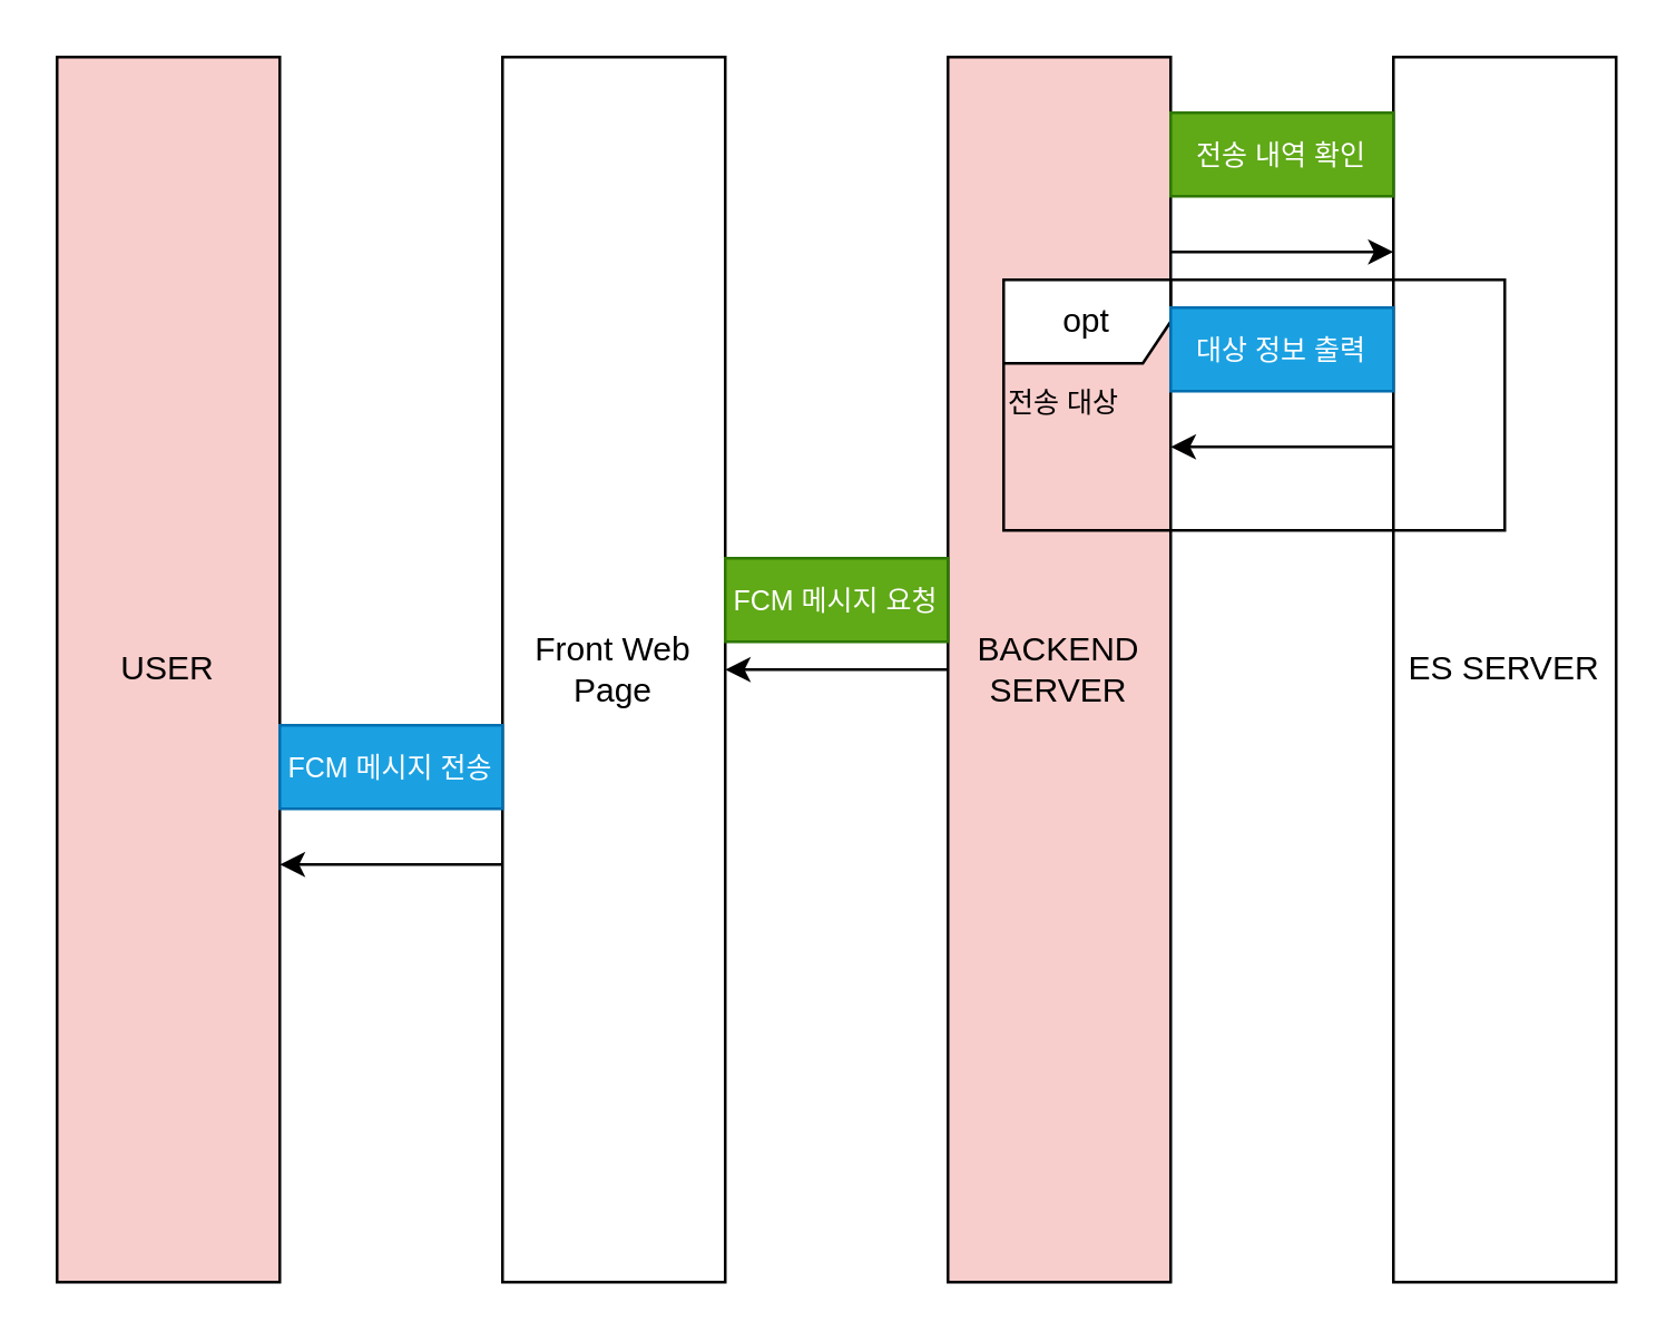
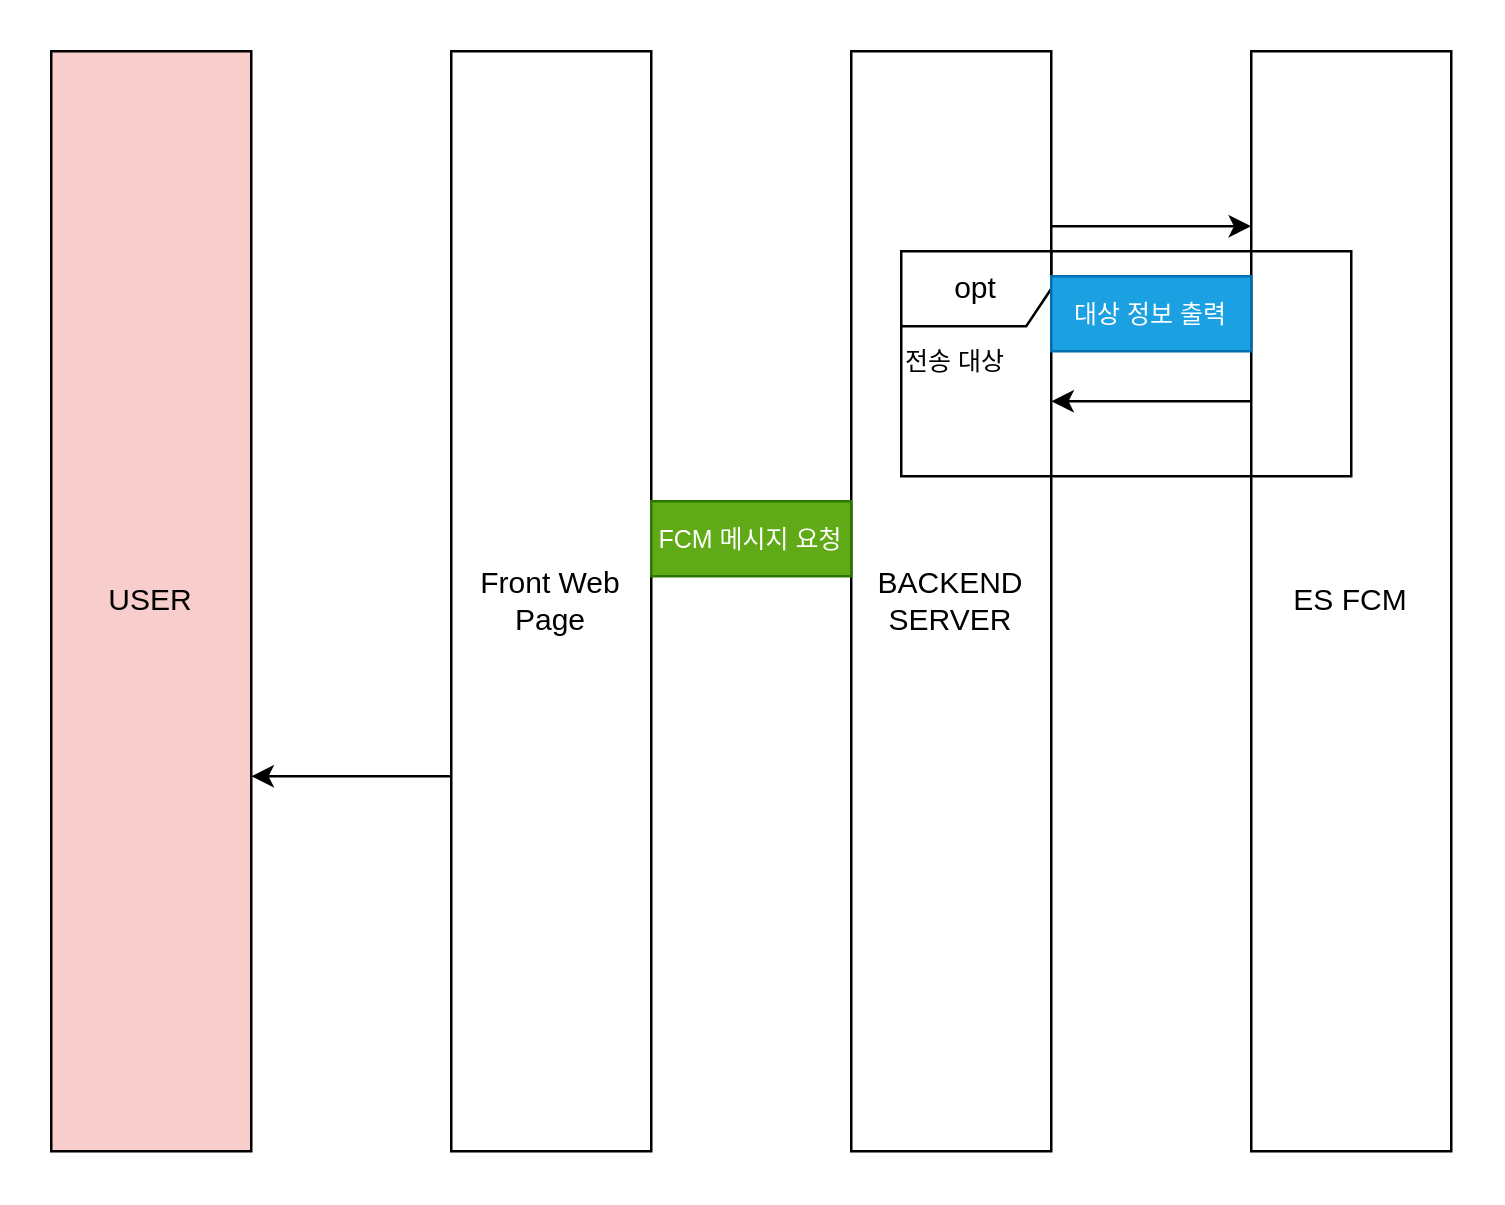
- <mxCell id="11" value="&lt;span style=&quot;font-size: 10px;&quot;&gt;전송 내역 확인&lt;/span&gt;" style="text;html=1;align=center;verticalAlign=middle;whiteSpace=wrap;rounded=0;fillColor=#60a917;fontColor=#ffffff;strokeColor=#2D7600;" vertex="1" parent="1"><mxGeometry x="420" y="40" width="80" height="30" as="geometry" /></mxCell>
- <mxCell id="6" style="edgeStyle=orthogonalEdgeStyle;rounded=0;orthogonalLoop=1;jettySize=auto;html=1;" edge="1" parent="1" source="7" target="4"><mxGeometry relative="1" as="geometry" /></mxCell>
- <mxCell id="7" value="BACKEND SERVER" style="rounded=0;whiteSpace=wrap;html=1;fillColor=#f8cecc;" vertex="1" parent="1"><mxGeometry x="340" y="20" width="80" height="440" as="geometry" /></mxCell>
+ <mxCell id="7" value="BACKEND SERVER" style="rounded=0;whiteSpace=wrap;html=1;" vertex="1" parent="1"><mxGeometry x="340" y="20" width="80" height="440" as="geometry" /></mxCell>
- <mxCell id="9" value="ES SERVER" style="rounded=0;whiteSpace=wrap;html=1;" vertex="1" parent="1"><mxGeometry x="500" y="20" width="80" height="440" as="geometry" /></mxCell>
+ <mxCell id="9" value="ES FCM" style="rounded=0;whiteSpace=wrap;html=1;" vertex="1" parent="1"><mxGeometry x="500" y="20" width="80" height="440" as="geometry" /></mxCell>
- <mxCell id="14" value="&lt;span style=&quot;font-size: 10px;&quot;&gt;FCM 메시지 전송&lt;/span&gt;" style="text;html=1;align=center;verticalAlign=middle;whiteSpace=wrap;rounded=0;fillColor=#1ba1e2;fontColor=#ffffff;strokeColor=#006EAF;" vertex="1" parent="1"><mxGeometry x="100" y="260" width="80" height="30" as="geometry" /></mxCell>
